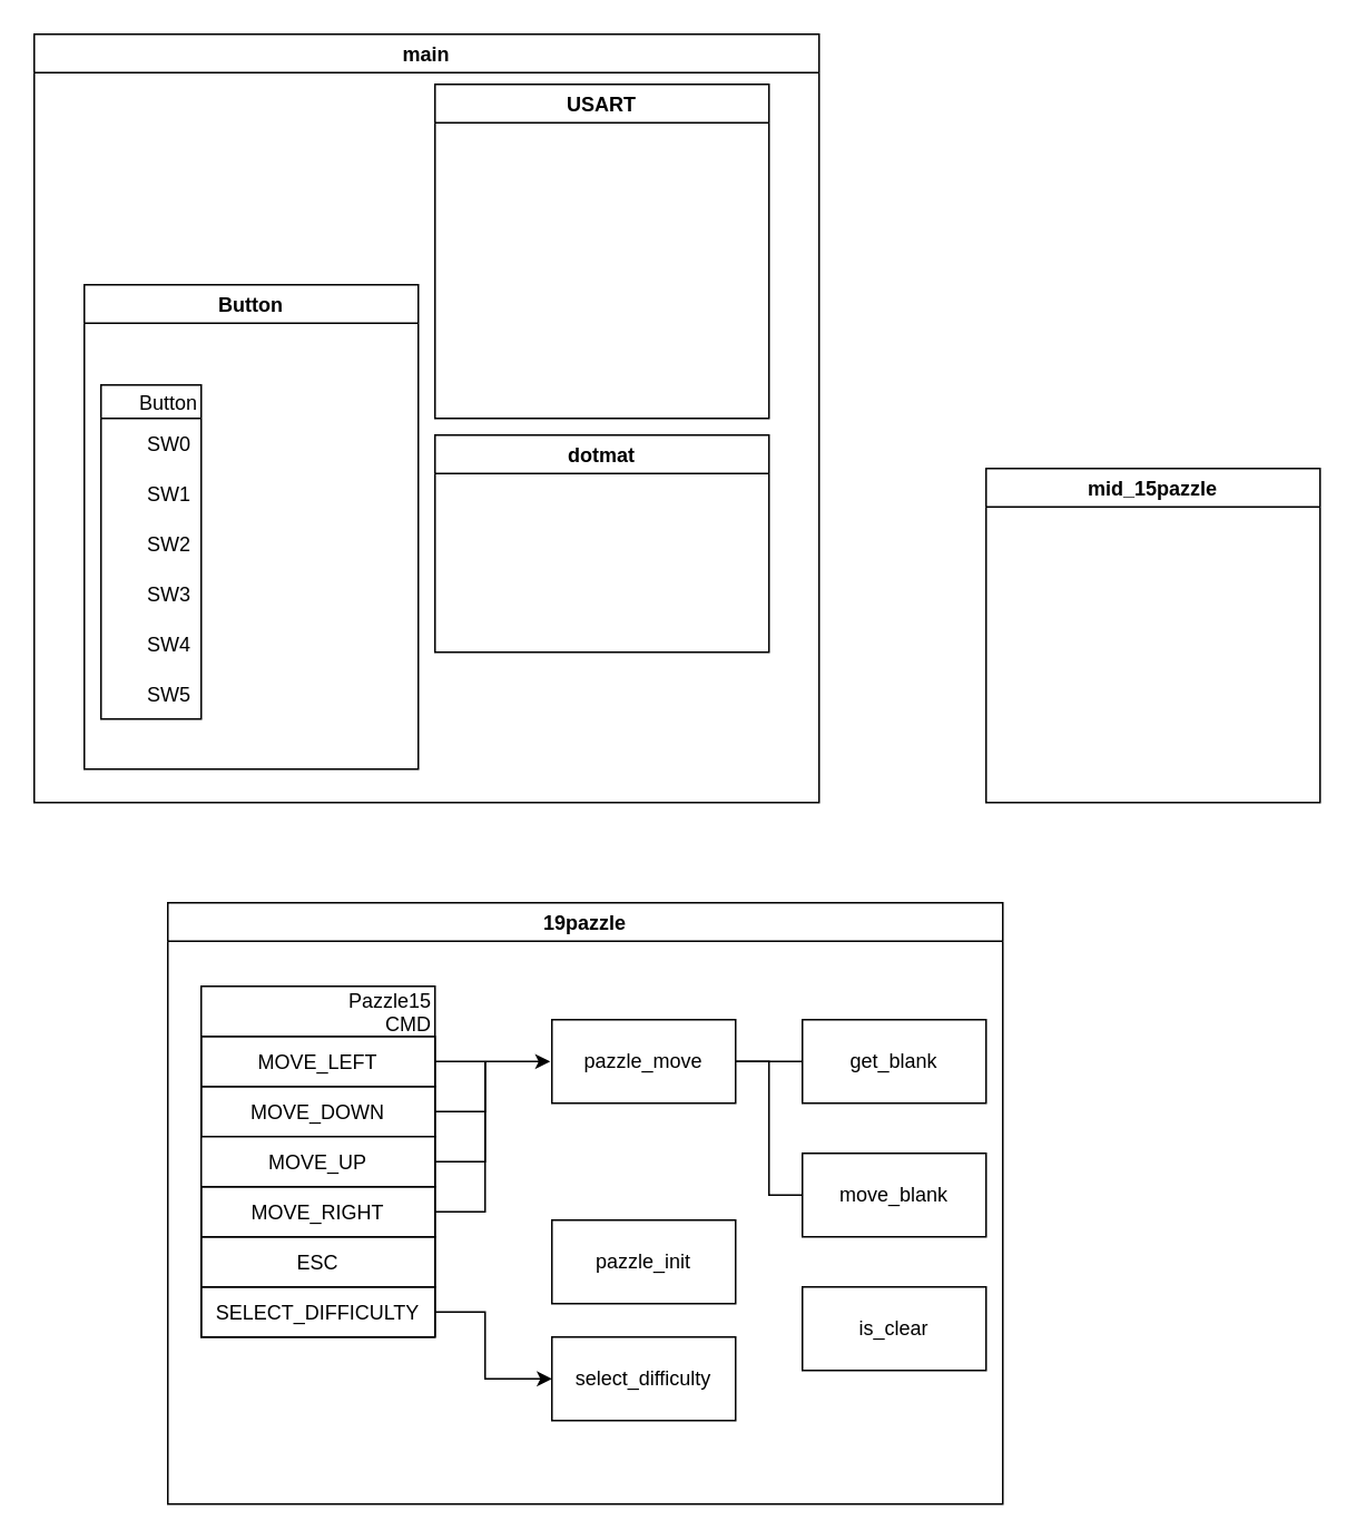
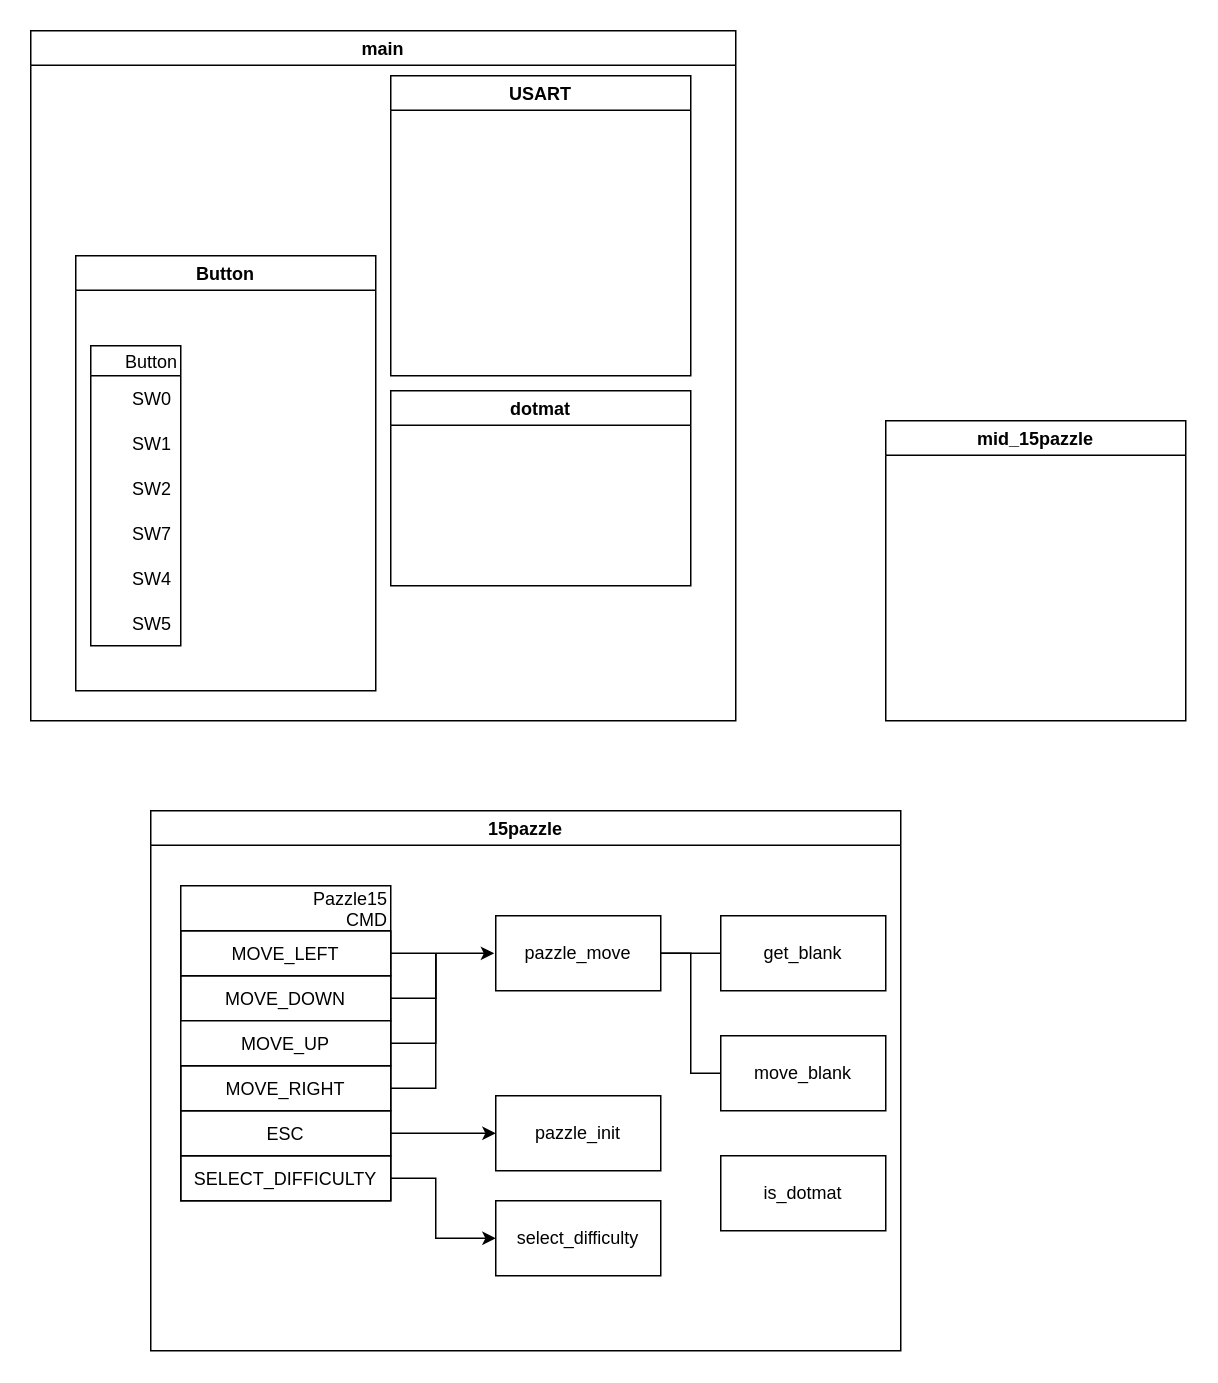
- <mxCell id="10" value="SW3" style="text;strokeColor=none;fillColor=none;align=right;verticalAlign=middle;spacingLeft=4;spacingRight=4;overflow=hidden;points=[[0,0.5],[1,0.5]];portConstraint=eastwest;rotatable=0;rounded=0;fontColor=default;" vertex="1" parent="6"><mxGeometry y="110" width="60" height="30" as="geometry" /></mxCell>
+ <mxCell id="10" value="SW7" style="text;strokeColor=none;fillColor=none;align=right;verticalAlign=middle;spacingLeft=4;spacingRight=4;overflow=hidden;points=[[0,0.5],[1,0.5]];portConstraint=eastwest;rotatable=0;rounded=0;fontColor=default;" vertex="1" parent="6"><mxGeometry y="110" width="60" height="30" as="geometry" /></mxCell>
- <mxCell id="13" value="19pazzle" style="swimlane;fontColor=default;strokeColor=default;fillColor=default;rounded=0;" vertex="1" parent="1"><mxGeometry x="100" y="540" width="500" height="360" as="geometry" /></mxCell>
+ <mxCell id="13" value="15pazzle" style="swimlane;fontColor=default;strokeColor=default;fillColor=default;rounded=0;" vertex="1" parent="1"><mxGeometry x="100" y="540" width="500" height="360" as="geometry" /></mxCell>
+ <mxCell id="32" style="edgeStyle=orthogonalEdgeStyle;rounded=0;orthogonalLoop=1;jettySize=auto;html=1;labelBackgroundColor=default;fontColor=default;endArrow=classic;endFill=1;strokeColor=default;entryX=0;entryY=0.5;entryDx=0;entryDy=0;" edge="1" parent="13" source="19" target="31"><mxGeometry relative="1" as="geometry"><mxPoint x="170" y="105" as="sourcePoint" /><mxPoint x="230" y="218" as="targetPoint" /></mxGeometry></mxCell>
- <mxCell id="35" value="is_clear" style="rounded=0;whiteSpace=wrap;html=1;fontColor=default;strokeColor=default;fillColor=default;align=center;" vertex="1" parent="13"><mxGeometry x="380" y="230" width="110" height="50" as="geometry" /></mxCell>
+ <mxCell id="35" value="is_dotmat" style="rounded=0;whiteSpace=wrap;html=1;fontColor=default;strokeColor=default;fillColor=default;align=center;" vertex="1" parent="13"><mxGeometry x="380" y="230" width="110" height="50" as="geometry" /></mxCell>
